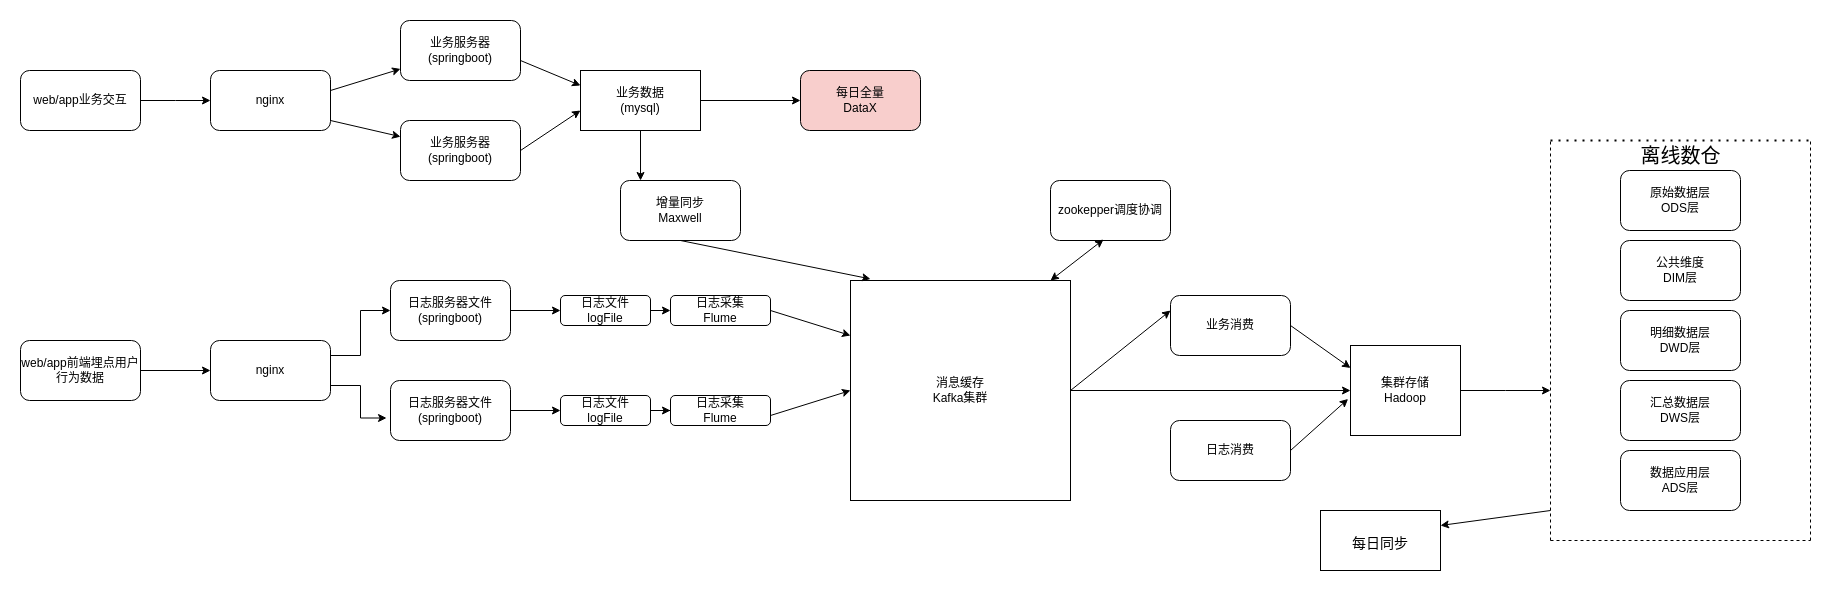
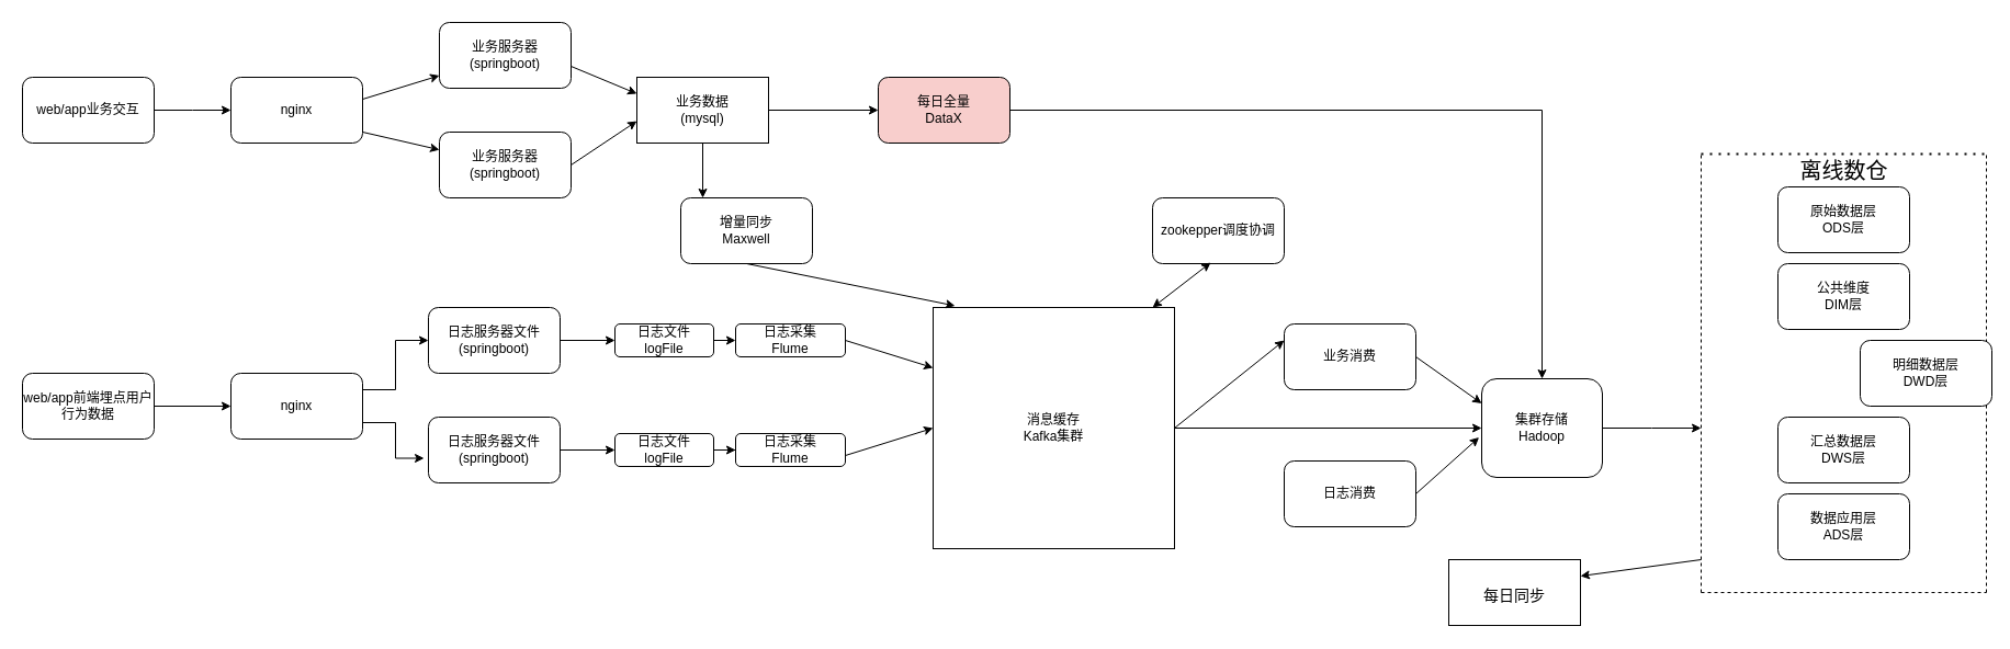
+ <mxCell id="13" style="edgeStyle=orthogonalEdgeStyle;rounded=0;orthogonalLoop=1;jettySize=auto;html=1;exitX=1;exitY=0.5;exitDx=0;exitDy=0;entryX=0.5;entryY=0;entryDx=0;entryDy=0;" edge="1" parent="1" source="14" target="36"><mxGeometry relative="1" as="geometry" /></mxCell>
- <mxCell id="52" value="明细数据层&lt;br&gt;DWD层" style="rounded=1;whiteSpace=wrap;html=1;" vertex="1" parent="1"><mxGeometry x="1620" y="310" width="120" height="60" as="geometry" /></mxCell>
+ <mxCell id="52" value="明细数据层&lt;br&gt;DWD层" style="rounded=1;whiteSpace=wrap;html=1;" vertex="1" parent="1"><mxGeometry x="1695" y="310" width="120" height="60" as="geometry" /></mxCell>
- <mxCell id="36" value="集群存储&lt;br&gt;Hadoop" style="rounded=0;whiteSpace=wrap;html=1;" vertex="1" parent="1"><mxGeometry x="1350" y="345" width="110" height="90" as="geometry" /></mxCell>
+ <mxCell id="36" value="集群存储&lt;br&gt;Hadoop" style="whiteSpace=wrap;html=1;rounded=1;" vertex="1" parent="1"><mxGeometry x="1350" y="345" width="110" height="90" as="geometry" /></mxCell>
